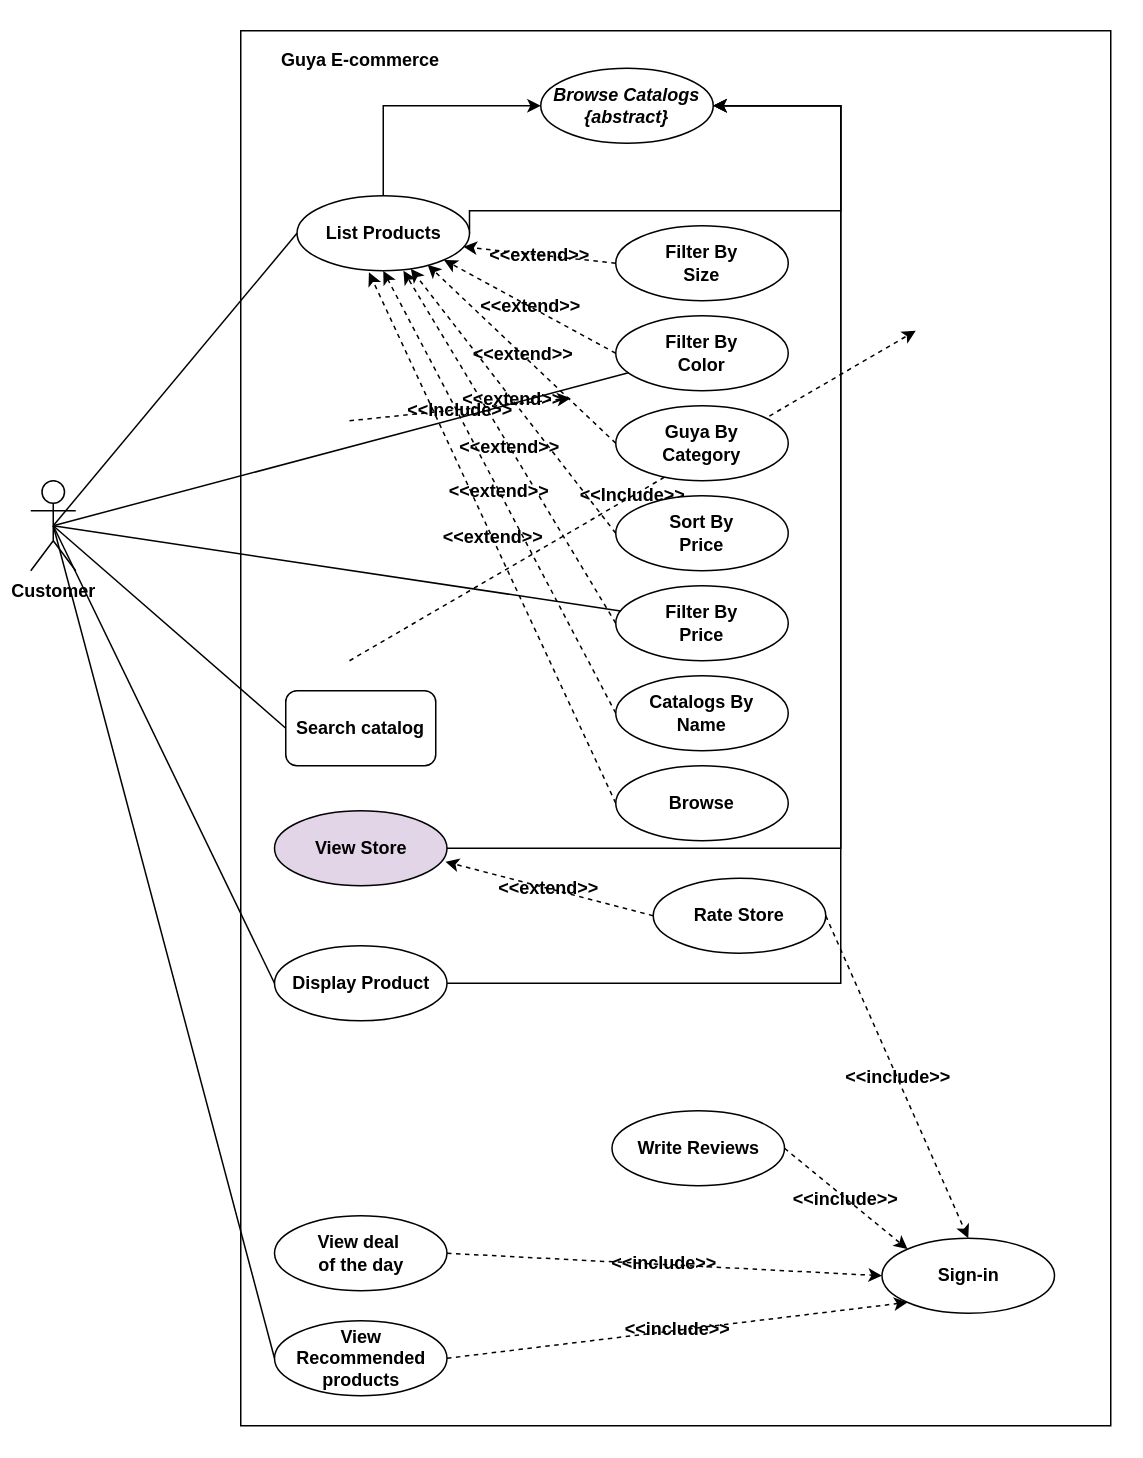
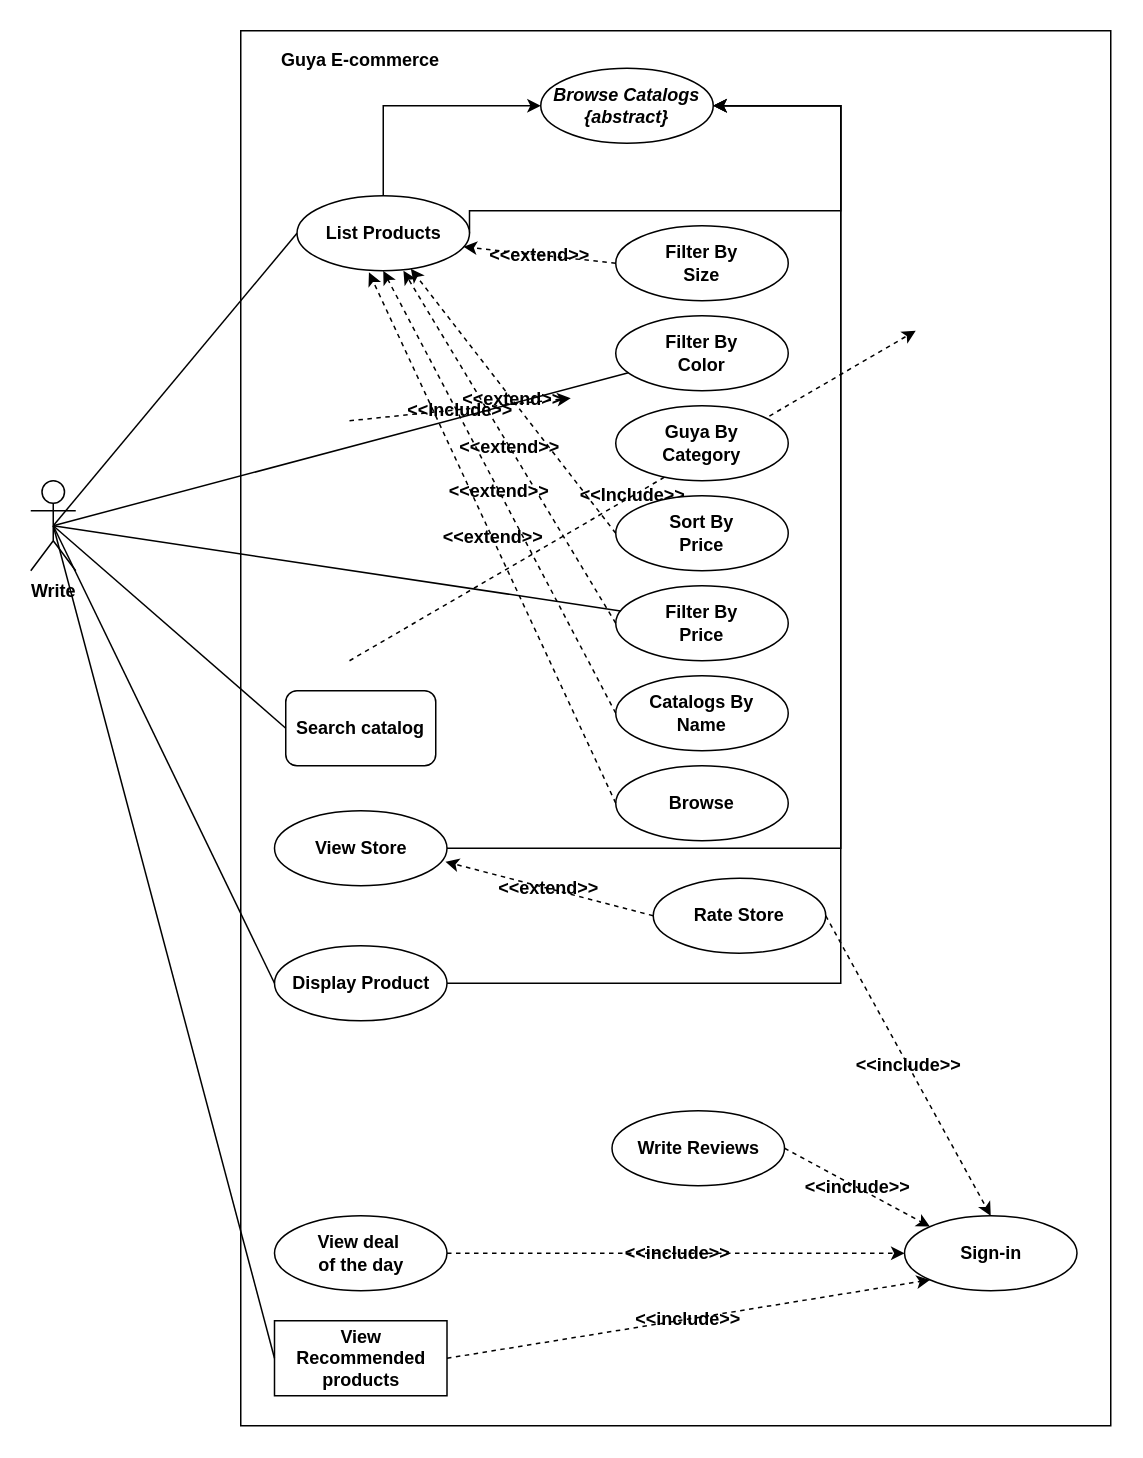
- <mxCell id="31" value="&amp;lt;&amp;lt;extend&amp;gt;&amp;gt;" style="html=1;verticalAlign=middle;fontSize=12;fontStyle=1;fillColor=#ffffff;labelBackgroundColor=none;labelBorderColor=none;exitX=0;exitY=0.5;exitDx=0;exitDy=0;dashed=1;entryX=1;entryY=1;entryDx=0;entryDy=0;" edge="1" parent="1" source="24" target="12"><mxGeometry relative="1" as="geometry"><mxPoint x="1242.377" y="1310.61" as="sourcePoint" /><mxPoint x="810" y="180" as="targetPoint" /><Array as="points" /></mxGeometry></mxCell>
- <mxCell id="29" value="&amp;lt;&amp;lt;extend&amp;gt;&amp;gt;" style="html=1;verticalAlign=middle;exitX=0;exitY=0.5;exitDx=0;exitDy=0;fontSize=12;fontStyle=1;fillColor=#ffffff;labelBackgroundColor=none;labelBorderColor=none;dashed=1;entryX=0.757;entryY=0.92;entryDx=0;entryDy=0;entryPerimeter=0;" edge="1" parent="1" source="26" target="12"><mxGeometry relative="1" as="geometry"><mxPoint x="1322.5" y="875" as="sourcePoint" /><mxPoint x="922" y="140" as="targetPoint" /><Array as="points" /></mxGeometry></mxCell>
- <mxCell id="2" value="Customer" style="shape=umlActor;verticalLabelPosition=bottom;labelBackgroundColor=#ffffff;verticalAlign=top;html=1;outlineConnect=0;fontStyle=1" vertex="1" parent="1"><mxGeometry x="20" y="320" width="30" height="60" as="geometry" /></mxCell>
+ <mxCell id="2" value="Write" style="shape=umlActor;verticalLabelPosition=bottom;labelBackgroundColor=#ffffff;verticalAlign=top;html=1;outlineConnect=0;fontStyle=1" vertex="1" parent="1"><mxGeometry x="20" y="320" width="30" height="60" as="geometry" /></mxCell>
- <mxCell id="14" value="View Store" style="ellipse;whiteSpace=wrap;html=1;fontStyle=1;align=center;horizontal=1;labelBackgroundColor=none;labelBorderColor=none;shadow=0;fillColor=#e1d5e7;" vertex="1" parent="1"><mxGeometry x="182.5" y="540" width="115" height="50" as="geometry" /></mxCell>
+ <mxCell id="14" value="View Store" style="ellipse;whiteSpace=wrap;html=1;fontStyle=1;align=center;horizontal=1;labelBackgroundColor=none;labelBorderColor=none;shadow=0;" vertex="1" parent="1"><mxGeometry x="182.5" y="540" width="115" height="50" as="geometry" /></mxCell>
- <mxCell id="9" value="Sign-in" style="ellipse;whiteSpace=wrap;html=1;fontStyle=1;align=center;horizontal=1;labelBackgroundColor=none;labelBorderColor=none;shadow=0;" vertex="1" parent="1"><mxGeometry x="587.5" y="825" width="115" height="50" as="geometry" /></mxCell>
+ <mxCell id="9" value="Sign-in" style="ellipse;whiteSpace=wrap;html=1;fontStyle=1;align=center;horizontal=1;labelBackgroundColor=none;labelBorderColor=none;shadow=0;" vertex="1" parent="1"><mxGeometry x="602.5" y="810" width="115" height="50" as="geometry" /></mxCell>
- <mxCell id="15" value="View Recommended&lt;br&gt;products" style="ellipse;whiteSpace=wrap;html=1;fontStyle=1;align=center;horizontal=1;labelBackgroundColor=none;labelBorderColor=none;shadow=0;" vertex="1" parent="1"><mxGeometry x="182.5" y="880" width="115" height="50" as="geometry" /></mxCell>
+ <mxCell id="15" value="View Recommended&lt;br&gt;products" style="whiteSpace=wrap;html=1;fontStyle=1;align=center;horizontal=1;labelBackgroundColor=none;labelBorderColor=none;shadow=0;rounded=0;" vertex="1" parent="1"><mxGeometry x="182.5" y="880" width="115" height="50" as="geometry" /></mxCell>
